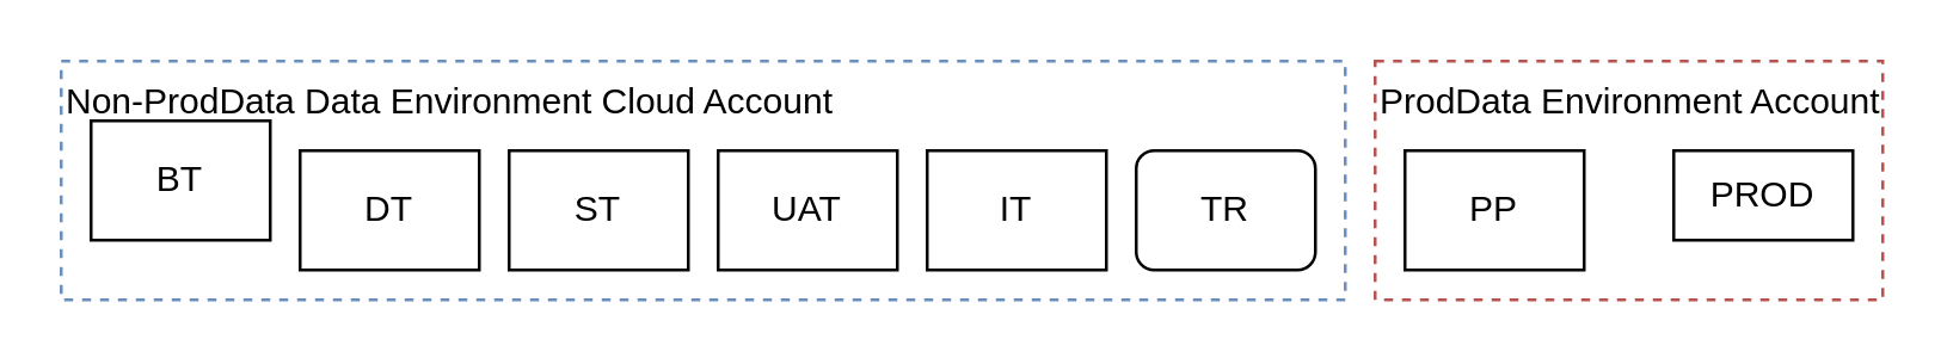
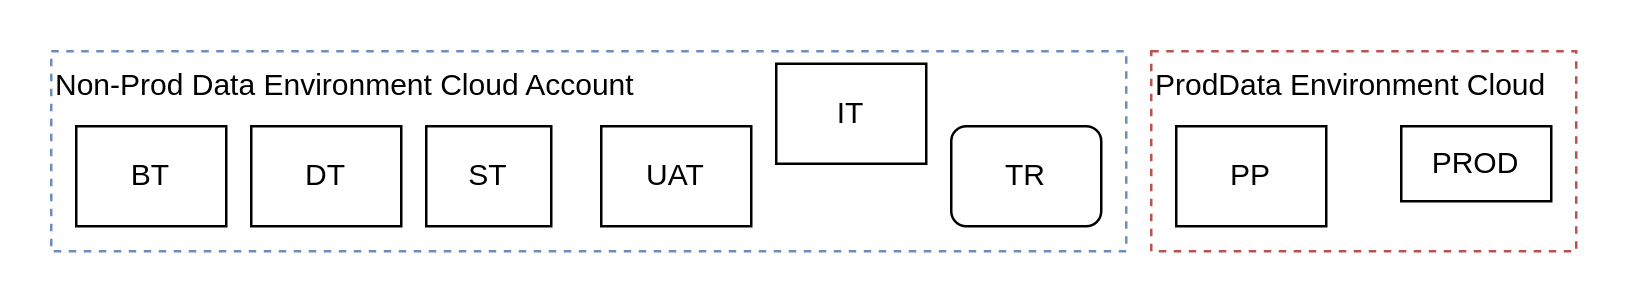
- <mxCell id="2" value="Non-ProdData Data Environment Cloud Account" style="rounded=0;whiteSpace=wrap;html=1;dashed=1;container=1;collapsible=0;recursiveResize=0;verticalAlign=top;align=left;fillColor=none;strokeColor=#6c8ebf;" vertex="1" parent="1"><mxGeometry x="20" y="20" width="430" height="80" as="geometry" /></mxCell>
+ <mxCell id="2" value="Non-Prod Data Environment Cloud Account" style="rounded=0;whiteSpace=wrap;html=1;dashed=1;container=1;collapsible=0;recursiveResize=0;verticalAlign=top;align=left;fillColor=none;strokeColor=#6c8ebf;" vertex="1" parent="1"><mxGeometry x="20" y="20" width="430" height="80" as="geometry" /></mxCell>
- <mxCell id="9" value="ProdData Environment Account" style="rounded=0;whiteSpace=wrap;html=1;dashed=1;container=1;collapsible=0;recursiveResize=0;verticalAlign=top;align=left;fillColor=none;strokeColor=#b85450;" vertex="1" parent="1"><mxGeometry x="460" y="20" width="170" height="80" as="geometry" /></mxCell>
+ <mxCell id="9" value="ProdData Environment Cloud" style="rounded=0;whiteSpace=wrap;html=1;dashed=1;container=1;collapsible=0;recursiveResize=0;verticalAlign=top;align=left;fillColor=none;strokeColor=#b85450;" vertex="1" parent="1"><mxGeometry x="460" y="20" width="170" height="80" as="geometry" /></mxCell>
- <mxCell id="3" value="BT" style="rounded=0;whiteSpace=wrap;html=1;fillColor=none;" vertex="1" parent="2"><mxGeometry x="10" y="20" width="60" height="40" as="geometry" /></mxCell>
+ <mxCell id="3" value="BT" style="rounded=0;whiteSpace=wrap;html=1;fillColor=none;" vertex="1" parent="2"><mxGeometry x="10" y="30" width="60" height="40" as="geometry" /></mxCell>
- <mxCell id="5" value="ST" style="rounded=0;whiteSpace=wrap;html=1;fillColor=none;" vertex="1" parent="2"><mxGeometry x="150" y="30" width="60" height="40" as="geometry" /></mxCell>
+ <mxCell id="5" value="ST" style="rounded=0;whiteSpace=wrap;html=1;fillColor=none;" vertex="1" parent="2"><mxGeometry x="150" y="30" width="50" height="40" as="geometry" /></mxCell>
- <mxCell id="7" value="IT" style="rounded=0;whiteSpace=wrap;html=1;fillColor=none;" vertex="1" parent="2"><mxGeometry x="290" y="30" width="60" height="40" as="geometry" /></mxCell>
+ <mxCell id="7" value="IT" style="rounded=0;whiteSpace=wrap;html=1;fillColor=none;" vertex="1" parent="2"><mxGeometry x="290" y="5" width="60" height="40" as="geometry" /></mxCell>
